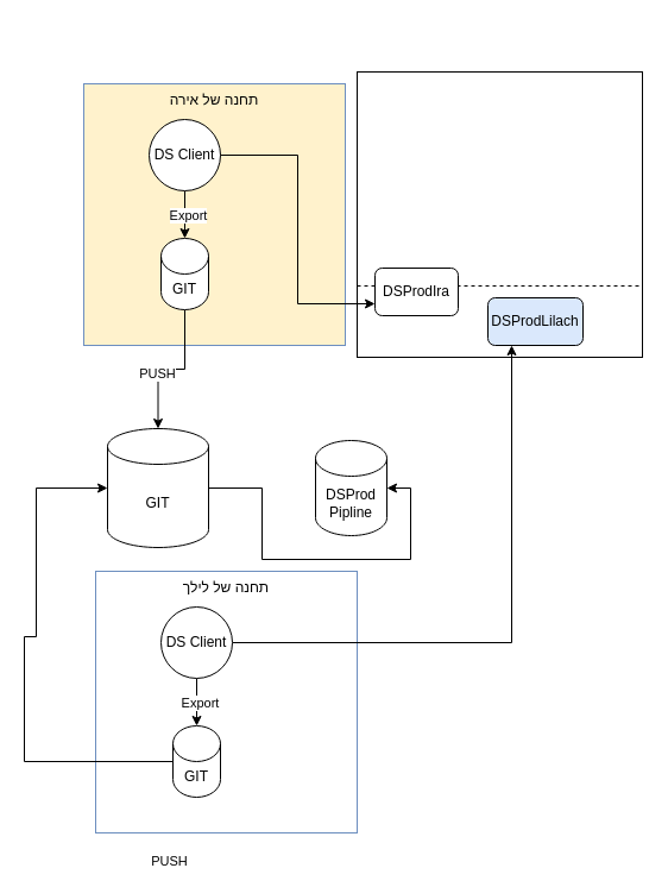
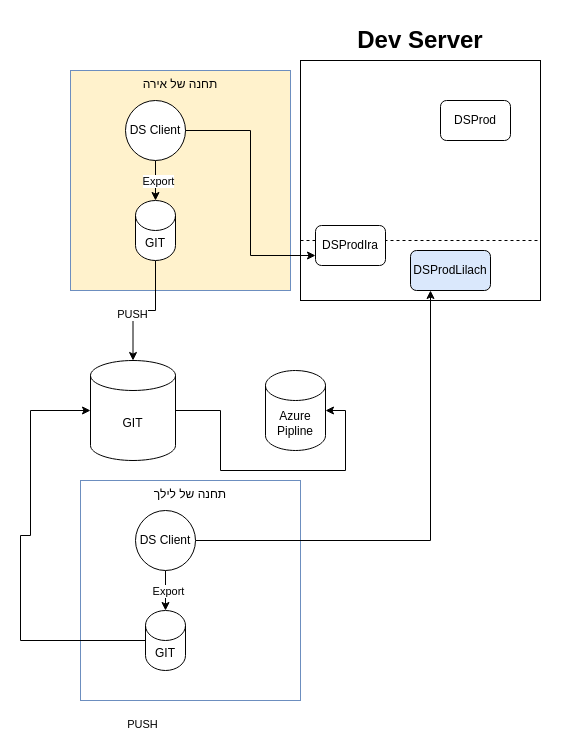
+ <mxCell id="7" value="&lt;h1&gt;Dev Server&lt;/h1&gt;&lt;p&gt;&lt;br&gt;&lt;/p&gt;" style="text;html=1;strokeColor=none;fillColor=none;spacing=5;spacingTop=-20;whiteSpace=wrap;overflow=hidden;rounded=0;align=center;" vertex="1" parent="1"><mxGeometry x="325" y="20" width="190" height="35" as="geometry" /></mxCell>
+ <mxCell id="15" value="DSProd" style="rounded=1;whiteSpace=wrap;html=1;" vertex="1" parent="1"><mxGeometry x="440" y="100" width="70" height="40" as="geometry" /></mxCell>
- <mxCell id="26" value="DSProd Pipline" style="shape=cylinder3;whiteSpace=wrap;html=1;boundedLbl=1;backgroundOutline=1;size=15;" vertex="1" parent="1"><mxGeometry x="265" y="370" width="60" height="80" as="geometry" /></mxCell>
+ <mxCell id="26" value="Azure Pipline" style="shape=cylinder3;whiteSpace=wrap;html=1;boundedLbl=1;backgroundOutline=1;size=15;" vertex="1" parent="1"><mxGeometry x="265" y="370" width="60" height="80" as="geometry" /></mxCell>
